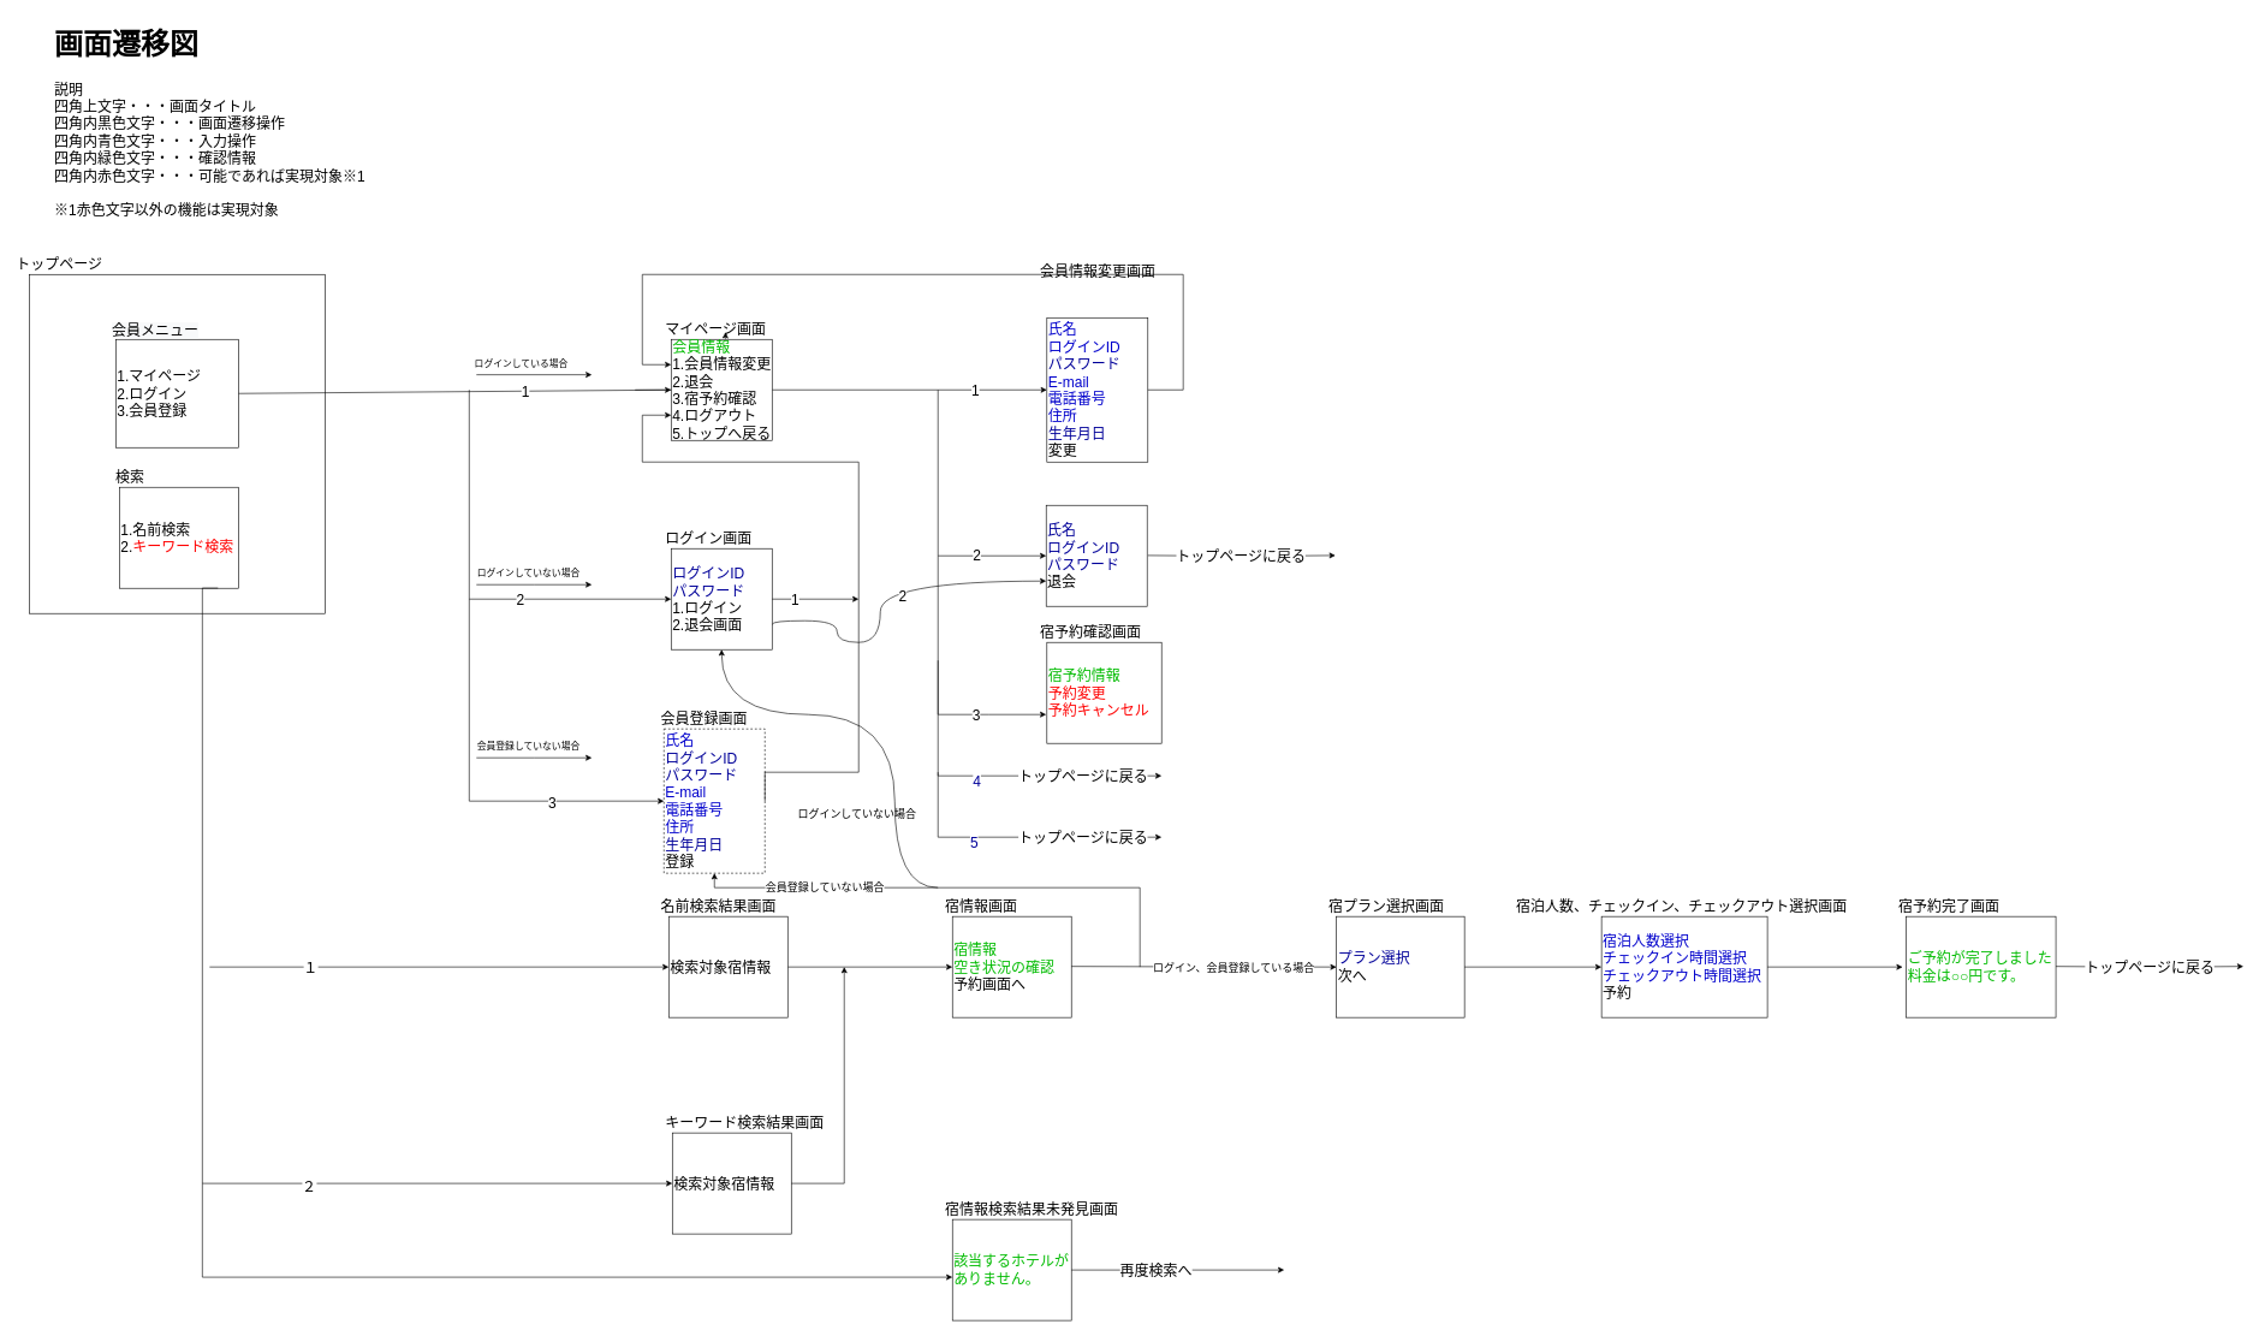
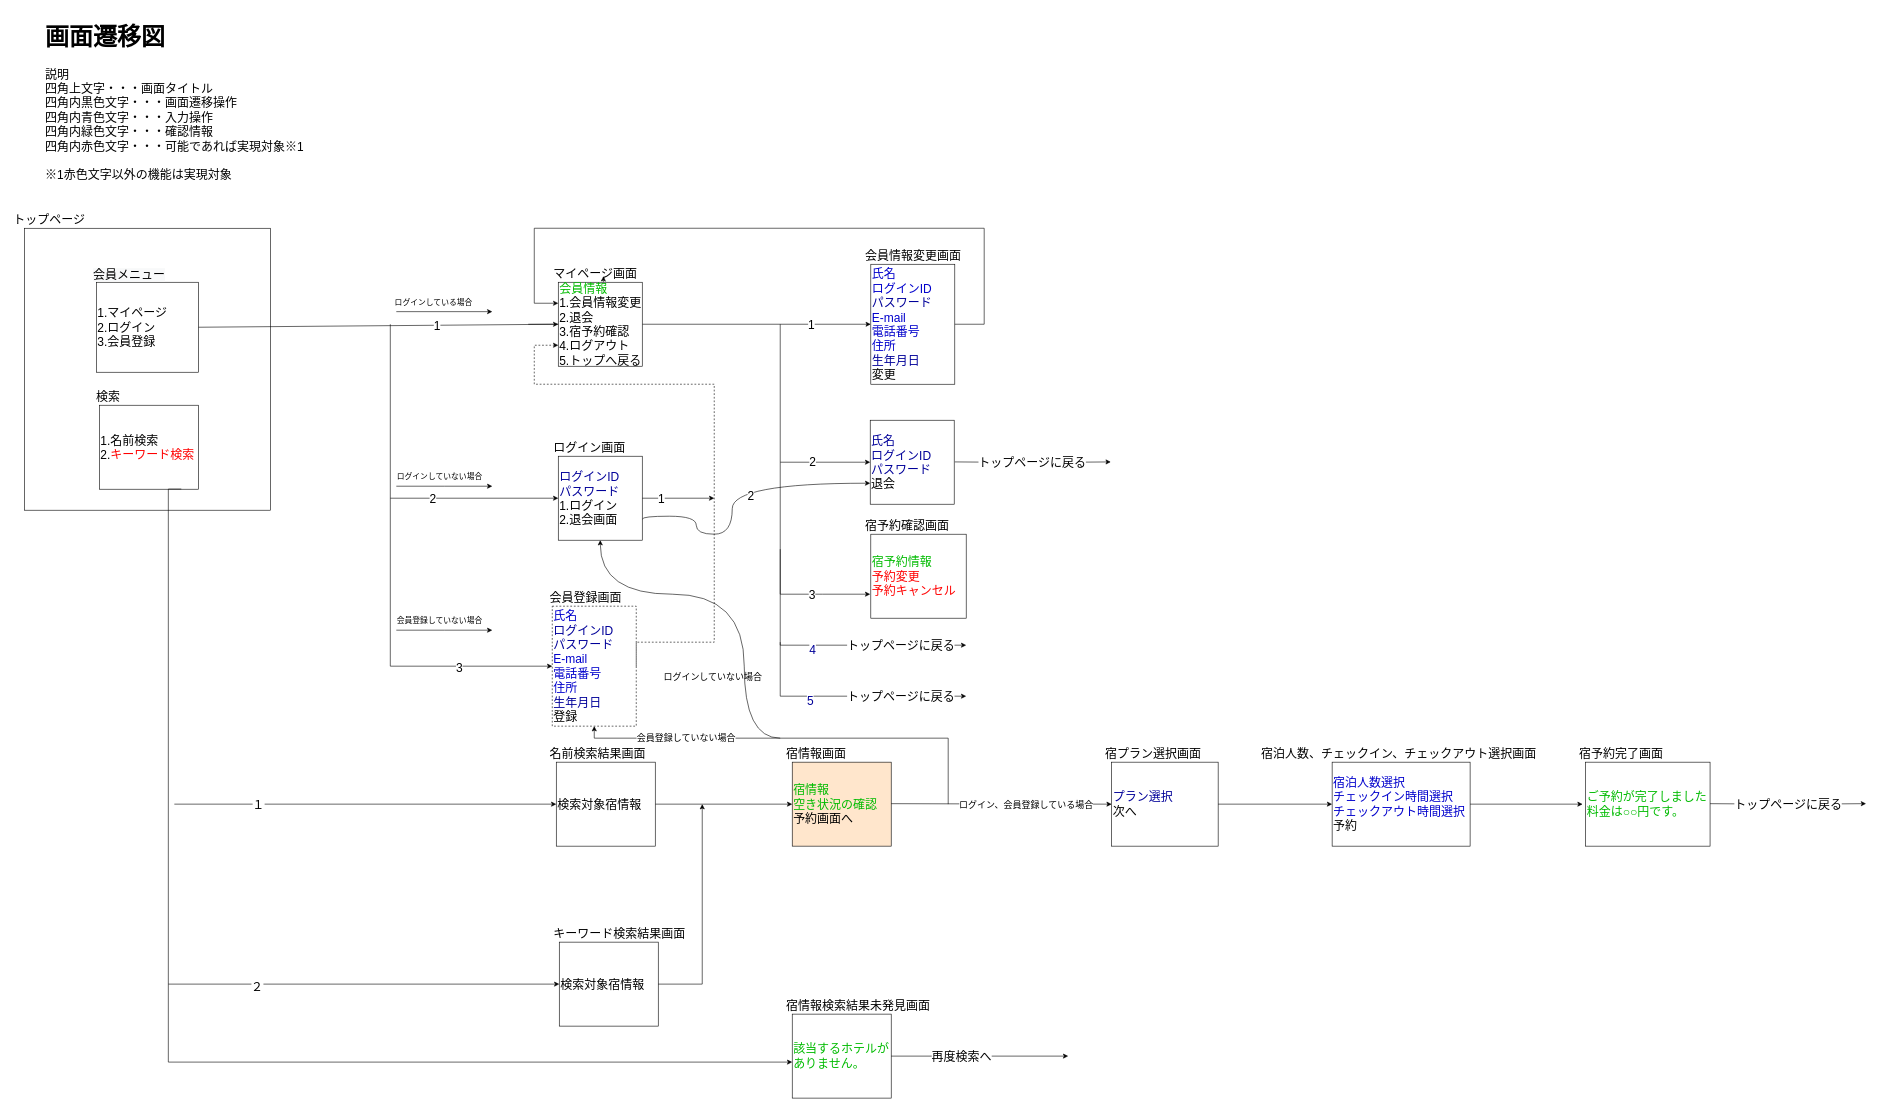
- <mxCell id="18" value="会員情報変更画面" style="text;html=1;strokeColor=none;fillColor=none;align=left;verticalAlign=middle;whiteSpace=wrap;rounded=0;fontSize=20;" parent="1" vertex="1"><mxGeometry x="1440" y="360" width="170" height="30" as="geometry" /></mxCell>
+ <mxCell id="18" value="会員情報変更画面" style="text;html=1;strokeColor=none;fillColor=none;align=left;verticalAlign=middle;whiteSpace=wrap;rounded=0;fontSize=20;" parent="1" vertex="1"><mxGeometry x="1440" y="410" width="170" height="30" as="geometry" /></mxCell>
- <mxCell id="26" value="" style="edgeStyle=orthogonalEdgeStyle;endArrow=classic;html=1;rounded=0;fontSize=20;fontColor=#000099;elbow=vertical;exitX=1;exitY=0.5;exitDx=0;exitDy=0;entryX=0;entryY=0.75;entryDx=0;entryDy=0;" parent="1" source="15" target="31" edge="1"><mxGeometry width="50" height="50" relative="1" as="geometry"><mxPoint x="960" y="1155" as="sourcePoint" /><mxPoint x="920" y="570" as="targetPoint" /><Array as="points"><mxPoint x="1190" y="1070" /><mxPoint x="1190" y="640" /><mxPoint x="890" y="640" /><mxPoint x="890" y="575" /></Array></mxGeometry></mxCell>
+ <mxCell id="26" value="" style="edgeStyle=orthogonalEdgeStyle;endArrow=classic;html=1;rounded=0;fontSize=20;fontColor=#000099;elbow=vertical;exitX=1;exitY=0.5;exitDx=0;exitDy=0;entryX=0;entryY=0.75;entryDx=0;entryDy=0;dashed=1;" parent="1" source="15" target="31" edge="1"><mxGeometry width="50" height="50" relative="1" as="geometry"><mxPoint x="960" y="1155" as="sourcePoint" /><mxPoint x="920" y="570" as="targetPoint" /><Array as="points"><mxPoint x="1190" y="1070" /><mxPoint x="1190" y="640" /><mxPoint x="890" y="640" /><mxPoint x="890" y="575" /></Array></mxGeometry></mxCell>
- <mxCell id="54" value="&lt;font color=&quot;#00bb00&quot;&gt;宿情報&lt;/font&gt;&lt;br&gt;&lt;font color=&quot;#00bb00&quot;&gt;空き状況の確認&lt;/font&gt;&lt;br&gt;予約画面へ" style="rounded=0;whiteSpace=wrap;html=1;fontSize=20;align=left;" parent="1" vertex="1"><mxGeometry x="1320" y="1270" width="165" height="140" as="geometry" /></mxCell>
+ <mxCell id="54" value="&lt;font color=&quot;#00bb00&quot;&gt;宿情報&lt;/font&gt;&lt;br&gt;&lt;font color=&quot;#00bb00&quot;&gt;空き状況の確認&lt;/font&gt;&lt;br&gt;予約画面へ" style="rounded=0;whiteSpace=wrap;html=1;fontSize=20;align=left;fillColor=#ffe6cc;" parent="1" vertex="1"><mxGeometry x="1320" y="1270" width="165" height="140" as="geometry" /></mxCell>
